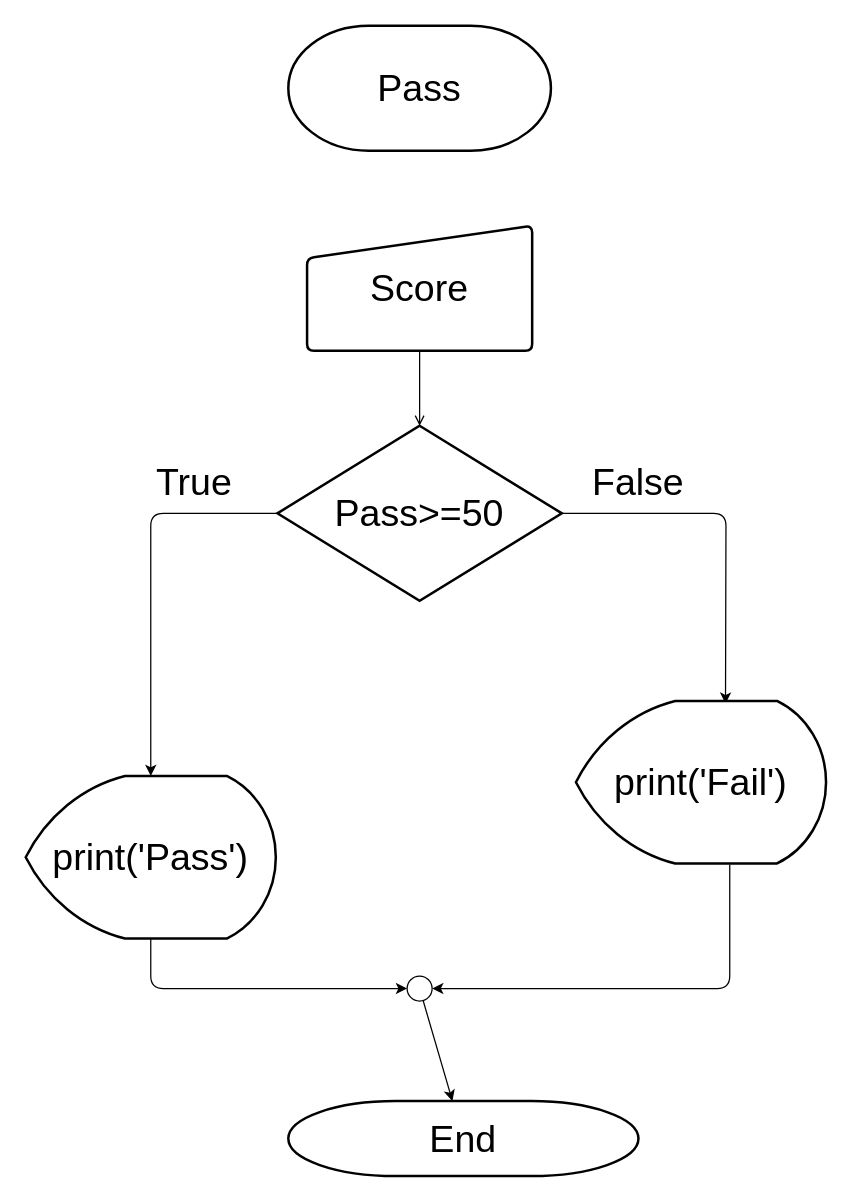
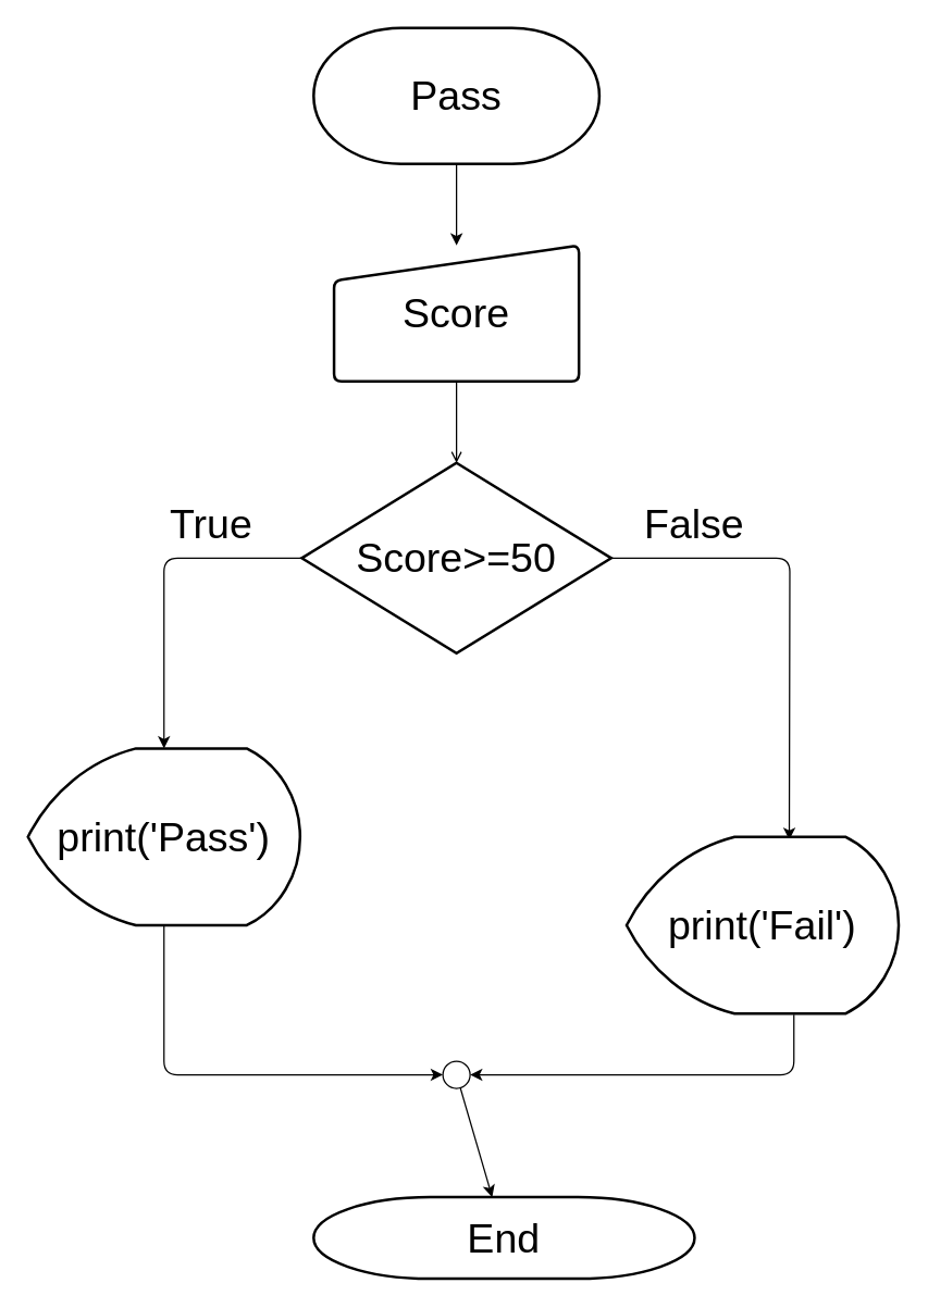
+ <mxCell id="2" value="" style="edgeStyle=none;html=1;fontSize=30;" parent="1" source="3" target="5" edge="1"><mxGeometry relative="1" as="geometry" /></mxCell>
- <mxCell id="8" value="Pass&amp;gt;=50" style="strokeWidth=2;html=1;shape=mxgraph.flowchart.decision;whiteSpace=wrap;fontSize=30;" parent="1" vertex="1"><mxGeometry x="221.25" y="340" width="227.5" height="140" as="geometry" /></mxCell>
+ <mxCell id="8" value="Score&amp;gt;=50" style="strokeWidth=2;html=1;shape=mxgraph.flowchart.decision;whiteSpace=wrap;fontSize=30;" parent="1" vertex="1"><mxGeometry x="221.25" y="340" width="227.5" height="140" as="geometry" /></mxCell>
- <mxCell id="12" value="print('Fail')" style="strokeWidth=2;html=1;shape=mxgraph.flowchart.display;whiteSpace=wrap;fontSize=30;" parent="1" vertex="1"><mxGeometry x="460" y="560" width="200" height="130" as="geometry" /></mxCell>
+ <mxCell id="12" value="print('Fail')" style="strokeWidth=2;html=1;shape=mxgraph.flowchart.display;whiteSpace=wrap;fontSize=30;" parent="1" vertex="1"><mxGeometry x="460" y="615" width="200" height="130" as="geometry" /></mxCell>
- <mxCell id="10" value="print('Pass')" style="strokeWidth=2;html=1;shape=mxgraph.flowchart.display;whiteSpace=wrap;fontSize=30;" parent="1" vertex="1"><mxGeometry x="20" y="620" width="200" height="130" as="geometry" /></mxCell>
+ <mxCell id="10" value="print('Pass')" style="strokeWidth=2;html=1;shape=mxgraph.flowchart.display;whiteSpace=wrap;fontSize=30;" parent="1" vertex="1"><mxGeometry x="20" y="550" width="200" height="130" as="geometry" /></mxCell>
